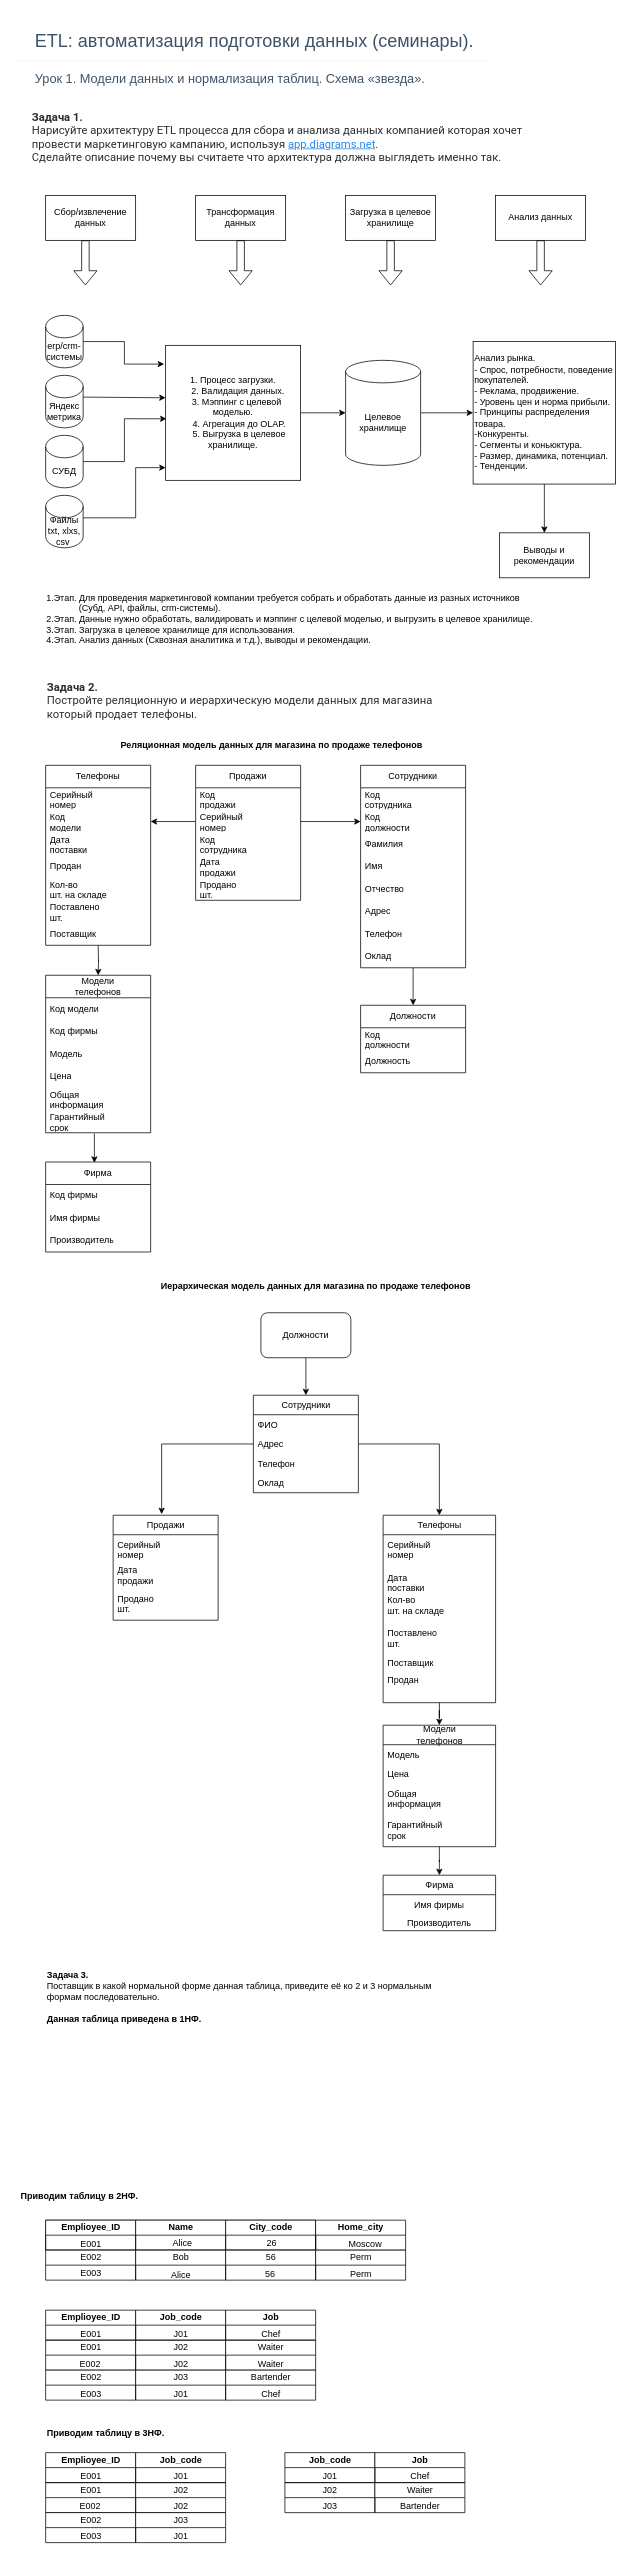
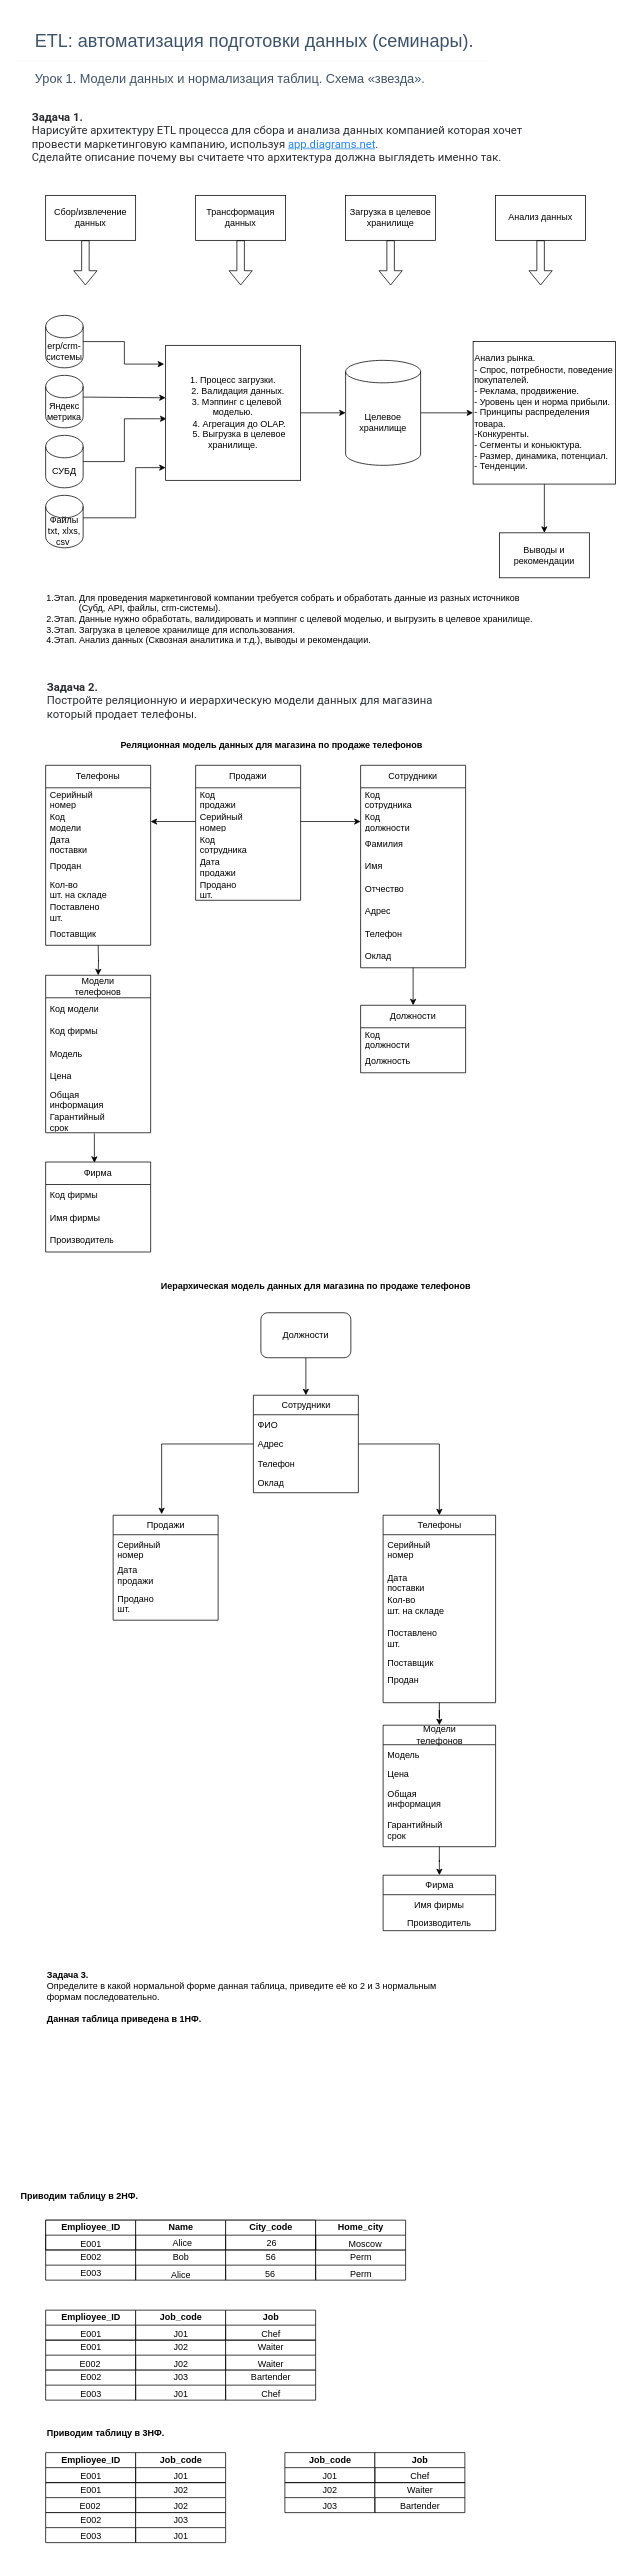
- <mxCell id="105" value="&lt;b&gt;Задача 3.&lt;br&gt;&lt;/b&gt;Поставщик в какой нормальной форме данная таблица, приведите её ко 2 и 3 нормальным формам последовательно.&lt;br&gt;&lt;br&gt;&lt;b style=&quot;border-color: var(--border-color);&quot;&gt;Данная таблица приведена в 1НФ.&lt;/b&gt;" style="text;whiteSpace=wrap;html=1;" vertex="1" parent="1"><mxGeometry x="60" y="2620" width="560" height="90" as="geometry" /></mxCell>
+ <mxCell id="105" value="&lt;b&gt;Задача 3.&lt;br&gt;&lt;/b&gt;Определите в какой нормальной форме данная таблица, приведите её ко 2 и 3 нормальным формам последовательно.&lt;br&gt;&lt;br&gt;&lt;b style=&quot;border-color: var(--border-color);&quot;&gt;Данная таблица приведена в 1НФ.&lt;/b&gt;" style="text;whiteSpace=wrap;html=1;" vertex="1" parent="1"><mxGeometry x="60" y="2620" width="560" height="90" as="geometry" /></mxCell>
